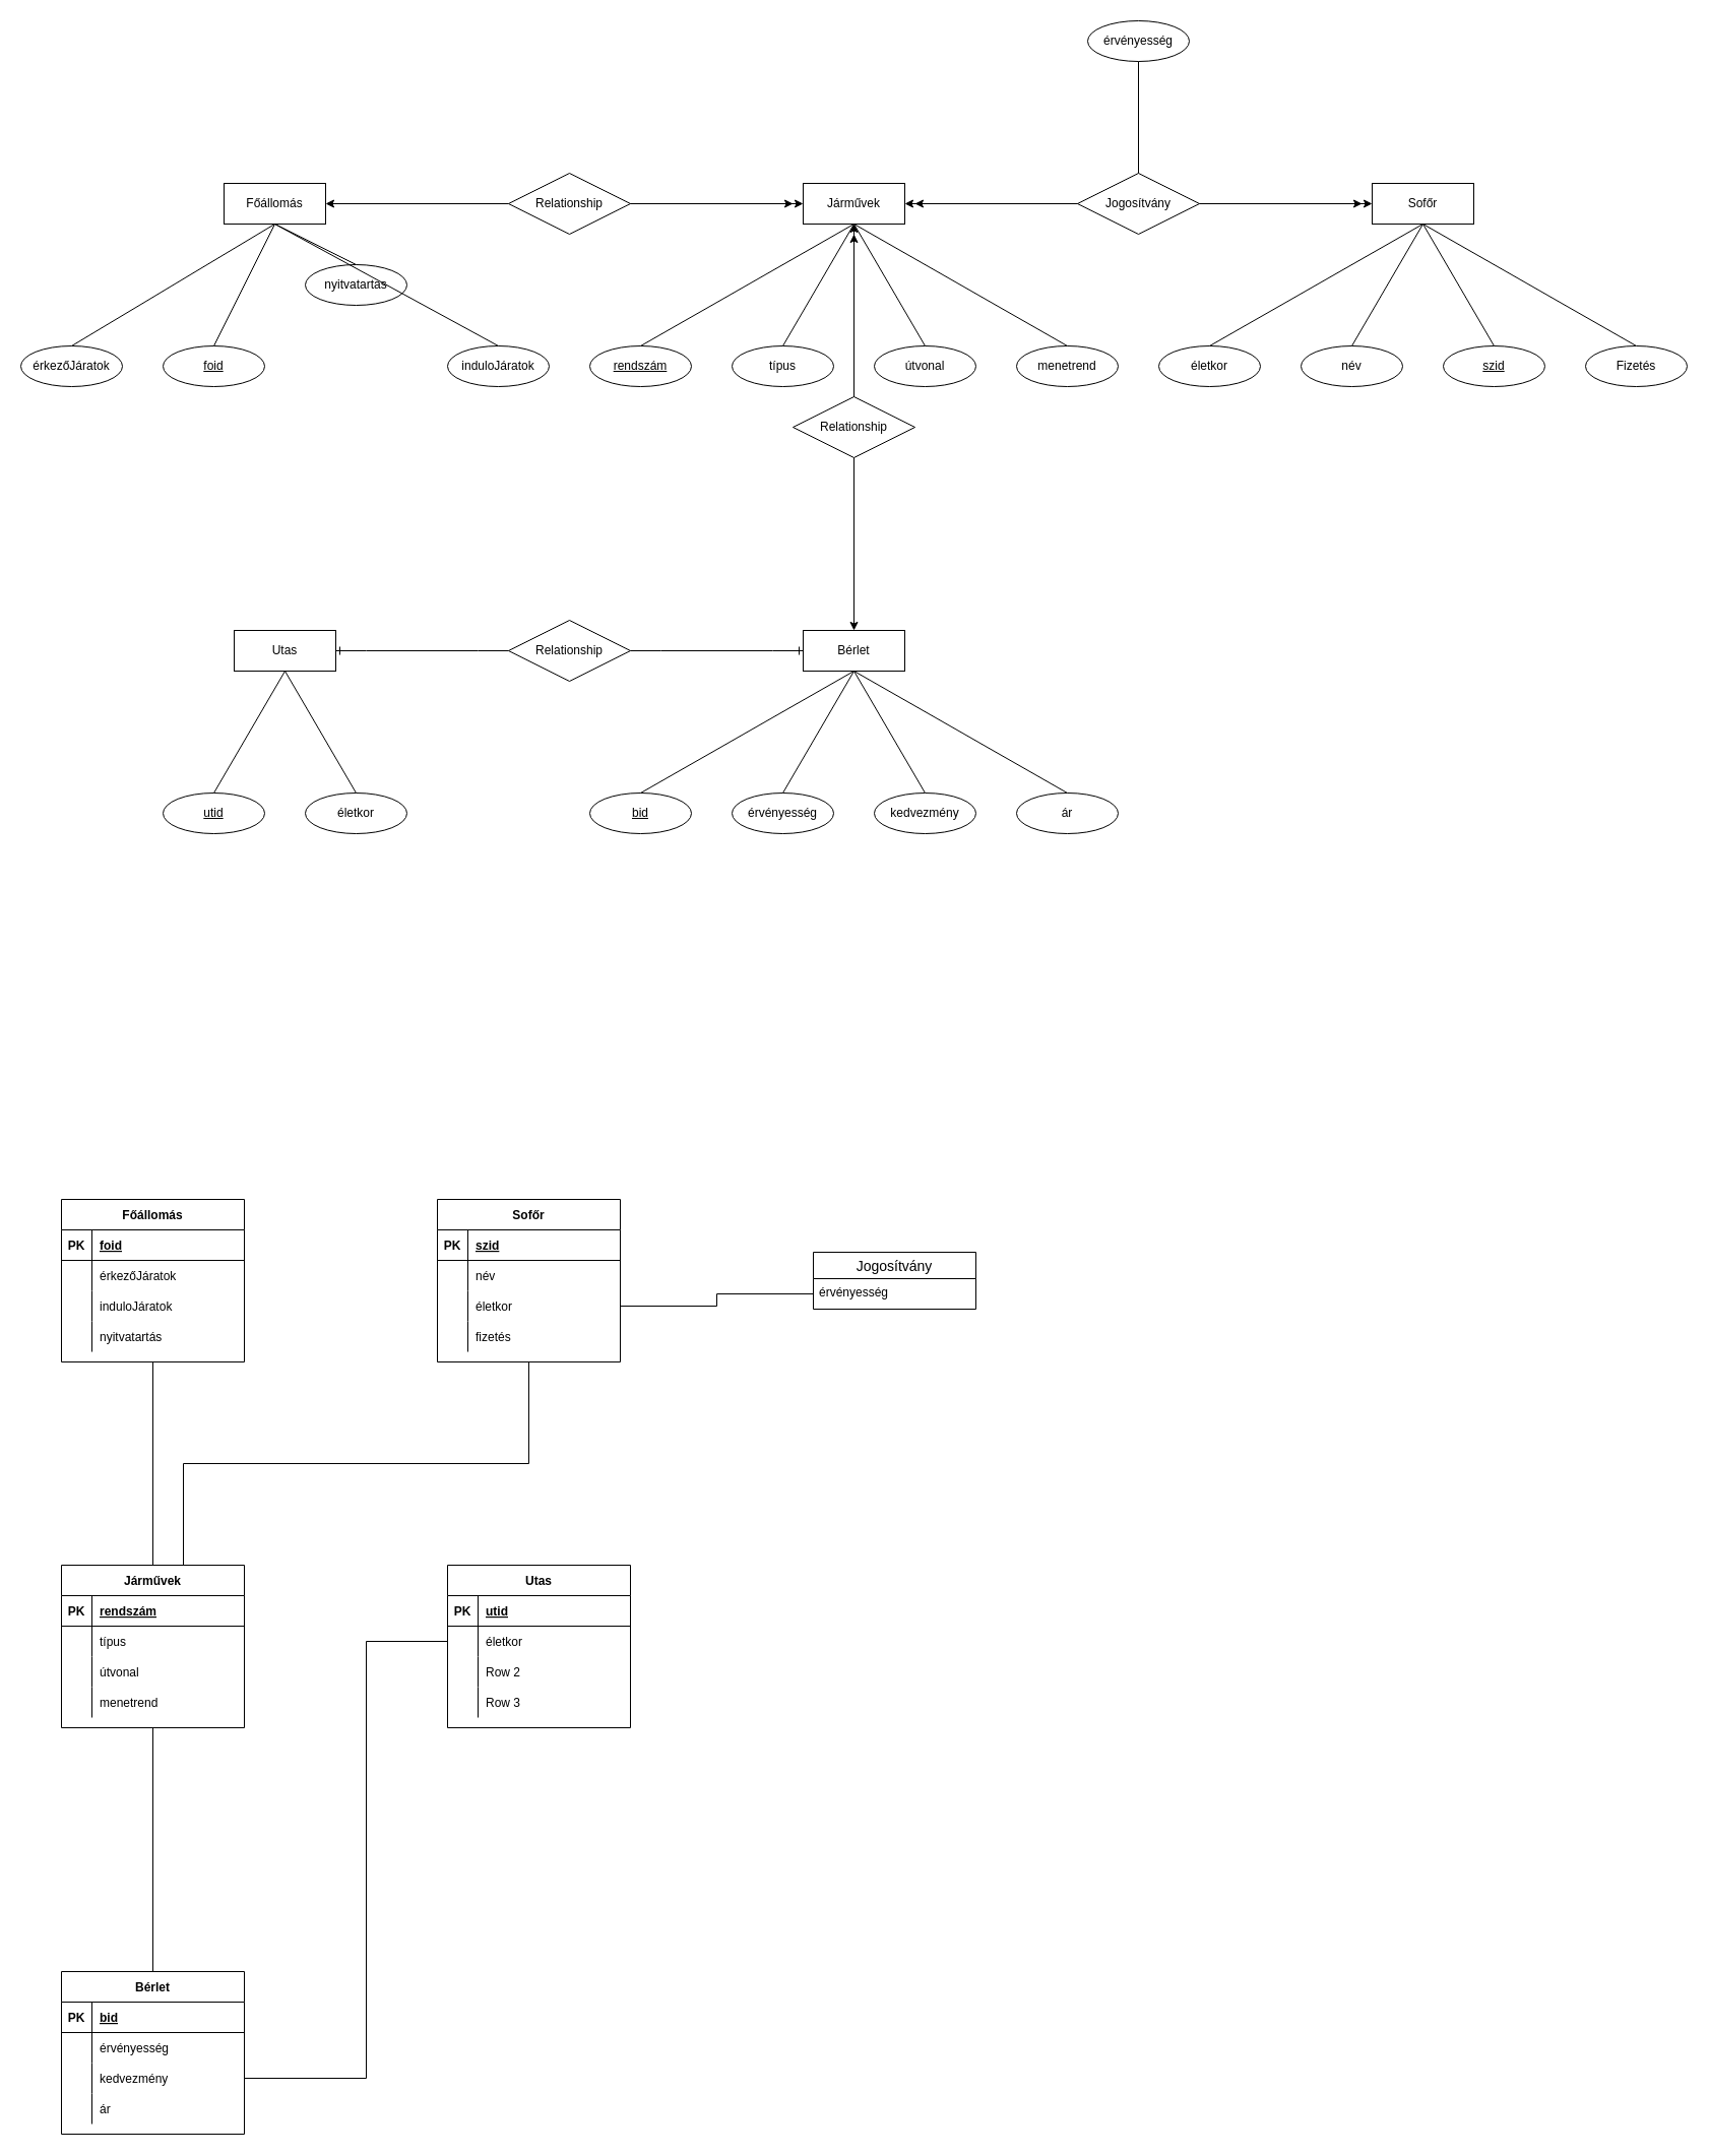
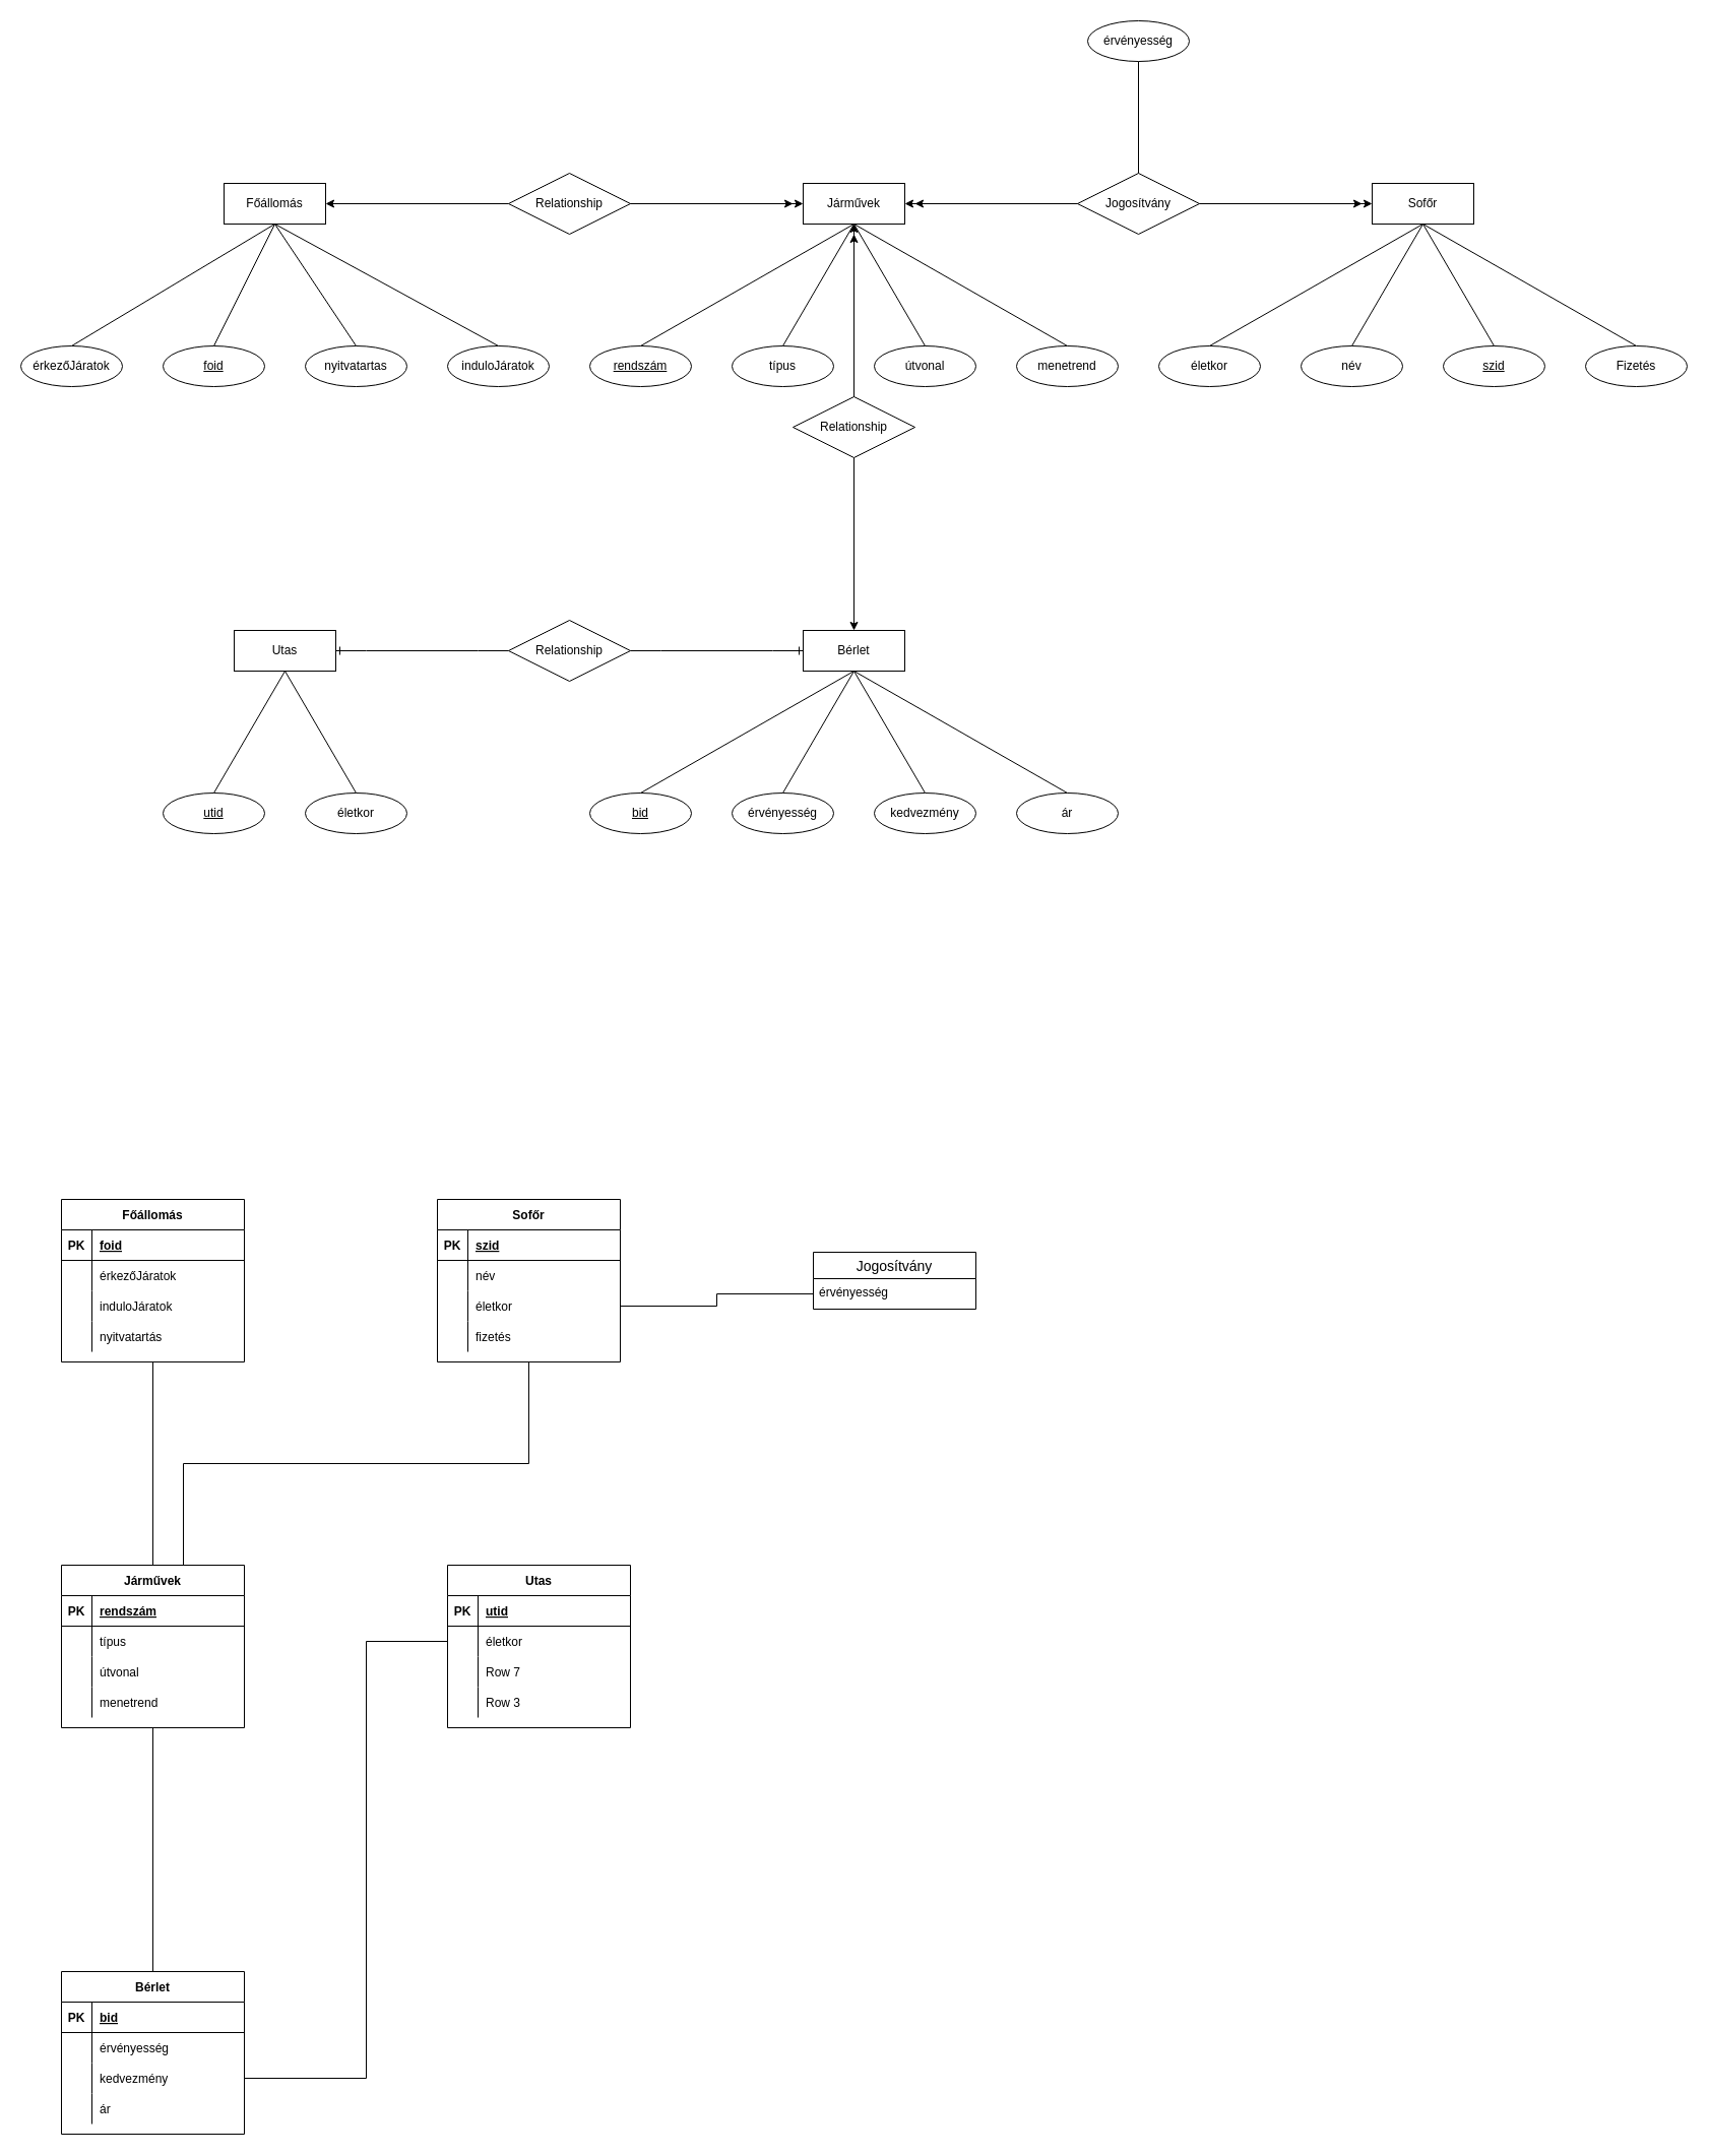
- <mxCell id="54" value="nyitvatartas" style="ellipse;whiteSpace=wrap;html=1;align=center;" parent="1" vertex="1"><mxGeometry x="300" y="260" width="100" height="40" as="geometry" /></mxCell>
+ <mxCell id="54" value="nyitvatartas" style="ellipse;whiteSpace=wrap;html=1;align=center;" parent="1" vertex="1"><mxGeometry x="300" width="100" height="40" as="geometry" y="340" /></mxCell>
- <mxCell id="94" value="Row 2" style="shape=partialRectangle;connectable=0;fillColor=none;top=0;left=0;bottom=0;right=0;align=left;spacingLeft=6;overflow=hidden;" parent="92" vertex="1"><mxGeometry x="30" width="150" height="30" as="geometry"><mxRectangle width="150" height="30" as="alternateBounds" /></mxGeometry></mxCell>
+ <mxCell id="94" value="Row 7" style="shape=partialRectangle;connectable=0;fillColor=none;top=0;left=0;bottom=0;right=0;align=left;spacingLeft=6;overflow=hidden;" parent="92" vertex="1"><mxGeometry x="30" width="150" height="30" as="geometry"><mxRectangle width="150" height="30" as="alternateBounds" /></mxGeometry></mxCell>
